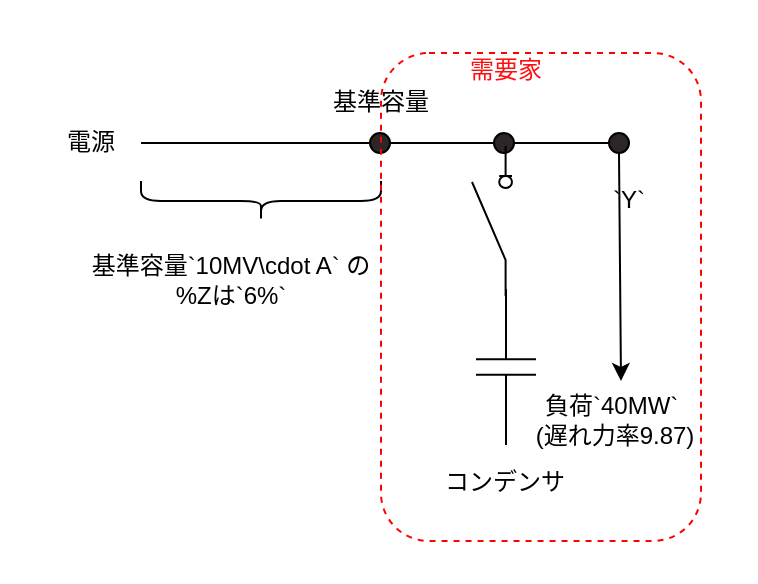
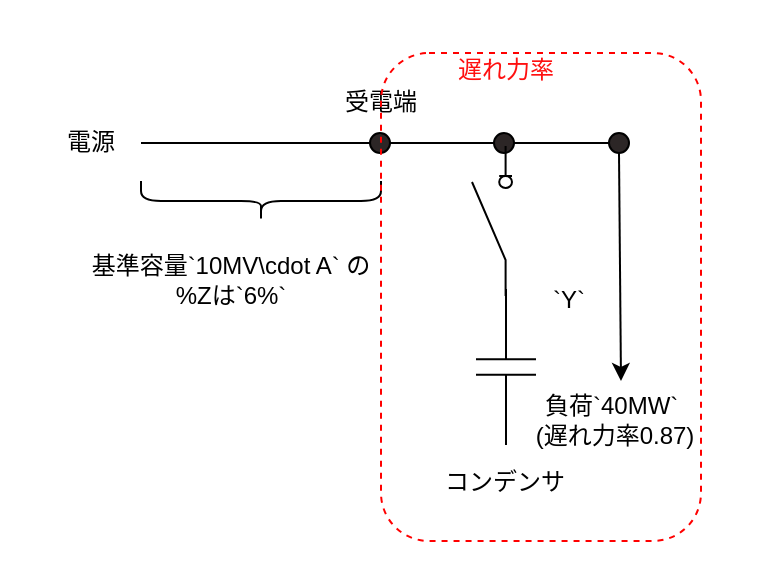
- <mxCell id="14" value="&lt;font color=&quot;#ff1010&quot;&gt;需要家&lt;/font&gt;" style="text;html=1;strokeColor=none;fillColor=none;align=center;verticalAlign=middle;whiteSpace=wrap;rounded=0;dashed=1;" parent="1" vertex="1"><mxGeometry x="223" y="20" width="60" height="30" as="geometry" /></mxCell>
+ <mxCell id="14" value="&lt;font color=&quot;#ff1010&quot;&gt;遅れ力率&lt;/font&gt;" style="text;html=1;strokeColor=none;fillColor=none;align=center;verticalAlign=middle;whiteSpace=wrap;rounded=0;dashed=1;" parent="1" vertex="1"><mxGeometry x="223" y="20" width="60" height="30" as="geometry" /></mxCell>
- <mxCell id="18" value="基準容量" style="text;html=1;align=center;verticalAlign=middle;resizable=0;points=[];autosize=1;strokeColor=none;fillColor=none;" vertex="1" parent="1"><mxGeometry x="159.5" y="36" width="60" height="30" as="geometry" /></mxCell>
+ <mxCell id="18" value="受電端" style="text;html=1;align=center;verticalAlign=middle;resizable=0;points=[];autosize=1;strokeColor=none;fillColor=none;" vertex="1" parent="1"><mxGeometry x="159.5" y="36" width="60" height="30" as="geometry" /></mxCell>
- <mxCell id="13" value="`Y`" style="text;html=1;align=center;verticalAlign=middle;resizable=0;points=[];autosize=1;strokeColor=none;fillColor=none;" parent="1" vertex="1"><mxGeometry x="294" y="85" width="40" height="30" as="geometry" /></mxCell>
+ <mxCell id="13" value="`Y`" style="text;html=1;align=center;verticalAlign=middle;resizable=0;points=[];autosize=1;strokeColor=none;fillColor=none;" parent="1" vertex="1"><mxGeometry x="264" y="135" width="40" height="30" as="geometry" /></mxCell>
- <mxCell id="20" value="負荷`40MW`&amp;nbsp;&lt;br&gt;(遅れ力率9.87)" style="text;html=1;align=center;verticalAlign=middle;resizable=0;points=[];autosize=1;strokeColor=none;fillColor=none;" vertex="1" parent="1"><mxGeometry x="256.5" y="190" width="100" height="40" as="geometry" /></mxCell>
+ <mxCell id="20" value="負荷`40MW`&amp;nbsp;&lt;br&gt;(遅れ力率0.87)" style="text;html=1;align=center;verticalAlign=middle;resizable=0;points=[];autosize=1;strokeColor=none;fillColor=none;" vertex="1" parent="1"><mxGeometry x="256.5" y="190" width="100" height="40" as="geometry" /></mxCell>
